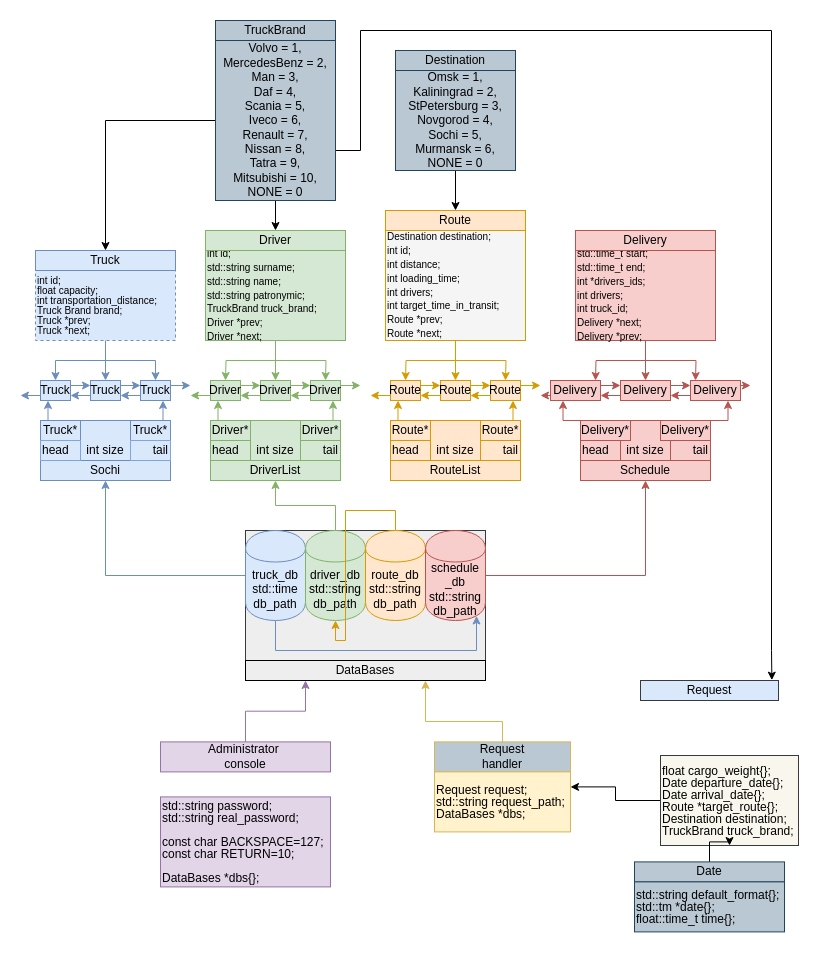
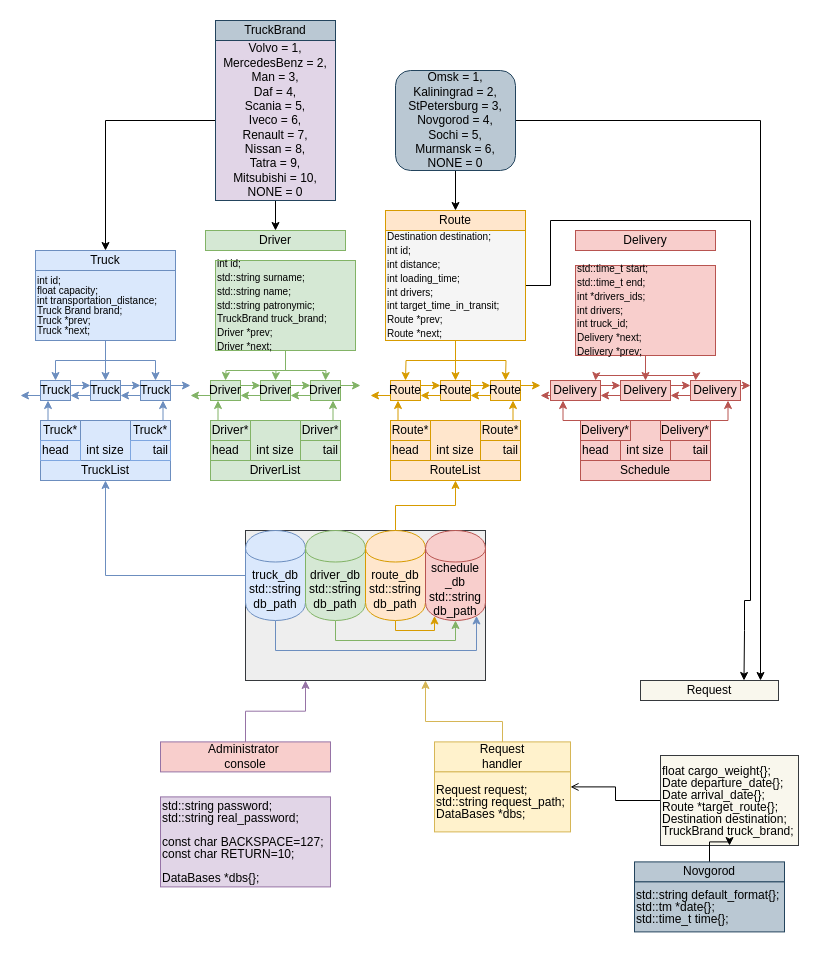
- <mxCell id="111" value="Destination" style="rounded=0;whiteSpace=wrap;html=1;fillColor=#bac8d3;strokeColor=#23445d;" parent="1" vertex="1"><mxGeometry x="395" y="50" width="120" height="20" as="geometry" /></mxCell>
- <mxCell id="109" style="edgeStyle=orthogonalEdgeStyle;rounded=0;sketch=0;orthogonalLoop=1;jettySize=auto;html=1;entryX=0.952;entryY=-0.016;entryDx=0;entryDy=0;shadow=0;entryPerimeter=0;" parent="1" source="110" target="119" edge="1"><mxGeometry relative="1" as="geometry"><Array as="points"><mxPoint x="360" y="150" /><mxPoint x="360" y="30" /><mxPoint x="771" y="30" /><mxPoint x="771" y="650" /></Array></mxGeometry></mxCell>
- <mxCell id="110" value="&lt;div&gt;Volvo = 1,&lt;/div&gt;&lt;div&gt;MercedesBenz = 2,&lt;/div&gt;&lt;div&gt;Man = 3,&lt;/div&gt;&lt;div&gt;Daf = 4,&lt;/div&gt;&lt;div&gt;Scania = 5,&lt;/div&gt;&lt;div&gt;Iveco = 6,&lt;/div&gt;&lt;div&gt;Renault = 7,&lt;/div&gt;&lt;div&gt;Nissan = 8,&lt;/div&gt;&lt;div&gt;Tatra = 9,&lt;/div&gt;&lt;div&gt;Mitsubishi = 10,&lt;/div&gt;&lt;div&gt;NONE = 0&lt;/div&gt;" style="rounded=0;whiteSpace=wrap;html=1;fillColor=#bac8d3;strokeColor=#23445d;" parent="1" vertex="1"><mxGeometry x="215" y="40" width="120" height="160" as="geometry" /></mxCell>
+ <mxCell id="110" value="&lt;div&gt;Volvo = 1,&lt;/div&gt;&lt;div&gt;MercedesBenz = 2,&lt;/div&gt;&lt;div&gt;Man = 3,&lt;/div&gt;&lt;div&gt;Daf = 4,&lt;/div&gt;&lt;div&gt;Scania = 5,&lt;/div&gt;&lt;div&gt;Iveco = 6,&lt;/div&gt;&lt;div&gt;Renault = 7,&lt;/div&gt;&lt;div&gt;Nissan = 8,&lt;/div&gt;&lt;div&gt;Tatra = 9,&lt;/div&gt;&lt;div&gt;Mitsubishi = 10,&lt;/div&gt;&lt;div&gt;NONE = 0&lt;/div&gt;" style="rounded=0;whiteSpace=wrap;html=1;fillColor=#e1d5e7;strokeColor=#23445d;" parent="1" vertex="1"><mxGeometry x="215" y="40" width="120" height="160" as="geometry" /></mxCell>
- <mxCell id="114" value="&lt;div&gt;Omsk = 1,&lt;/div&gt;&lt;div&gt;Kaliningrad = 2,&lt;/div&gt;&lt;div&gt;StPetersburg = 3,&lt;/div&gt;&lt;div&gt;Novgorod = 4,&lt;/div&gt;&lt;div&gt;Sochi = 5,&lt;/div&gt;&lt;div&gt;Murmansk = 6,&lt;/div&gt;&lt;div&gt;NONE = 0&lt;/div&gt;" style="rounded=0;whiteSpace=wrap;html=1;fillColor=#bac8d3;strokeColor=#23445d;" parent="1" vertex="1"><mxGeometry x="395" y="70" width="120" height="100" as="geometry" /></mxCell>
+ <mxCell id="114" value="&lt;div&gt;Omsk = 1,&lt;/div&gt;&lt;div&gt;Kaliningrad = 2,&lt;/div&gt;&lt;div&gt;StPetersburg = 3,&lt;/div&gt;&lt;div&gt;Novgorod = 4,&lt;/div&gt;&lt;div&gt;Sochi = 5,&lt;/div&gt;&lt;div&gt;Murmansk = 6,&lt;/div&gt;&lt;div&gt;NONE = 0&lt;/div&gt;" style="whiteSpace=wrap;html=1;fillColor=#bac8d3;strokeColor=#23445d;rounded=1;" parent="1" vertex="1"><mxGeometry x="395" y="70" width="120" height="100" as="geometry" /></mxCell>
+ <mxCell id="113" style="edgeStyle=orthogonalEdgeStyle;rounded=0;sketch=0;orthogonalLoop=1;jettySize=auto;html=1;shadow=0;" parent="1" source="114" target="119" edge="1"><mxGeometry relative="1" as="geometry"><Array as="points"><mxPoint x="760" y="120" /></Array></mxGeometry></mxCell>
- <mxCell id="92" value="&lt;div style=&quot;line-height: 30%&quot;&gt;&lt;p style=&quot;line-height: 108%&quot;&gt;&lt;span style=&quot;font-size: 10px&quot;&gt;int id;&lt;br&gt;&lt;/span&gt;&lt;span style=&quot;font-size: 10px&quot;&gt;std::string surname;&lt;br&gt;&lt;/span&gt;&lt;span style=&quot;font-size: 10px&quot;&gt;std::string name;&lt;br&gt;&lt;/span&gt;&lt;span style=&quot;font-size: 10px&quot;&gt;std::string patronymic;&lt;br&gt;&lt;/span&gt;&lt;span style=&quot;font-size: 10px&quot;&gt;TruckBrand truck_brand;&lt;br&gt;&lt;/span&gt;&lt;span style=&quot;font-size: 10px&quot;&gt;Driver *prev;&lt;br&gt;&lt;/span&gt;&lt;span style=&quot;font-size: 10px&quot;&gt;Driver *next;&lt;/span&gt;&lt;/p&gt;&lt;/div&gt;" style="rounded=0;whiteSpace=wrap;html=1;fillColor=#d5e8d4;strokeColor=#82b366;align=left;" parent="1" vertex="1"><mxGeometry x="205" y="250" width="140" height="90" as="geometry" /></mxCell>
+ <mxCell id="92" value="&lt;div style=&quot;line-height: 30%&quot;&gt;&lt;p style=&quot;line-height: 108%&quot;&gt;&lt;span style=&quot;font-size: 10px&quot;&gt;int id;&lt;br&gt;&lt;/span&gt;&lt;span style=&quot;font-size: 10px&quot;&gt;std::string surname;&lt;br&gt;&lt;/span&gt;&lt;span style=&quot;font-size: 10px&quot;&gt;std::string name;&lt;br&gt;&lt;/span&gt;&lt;span style=&quot;font-size: 10px&quot;&gt;std::string patronymic;&lt;br&gt;&lt;/span&gt;&lt;span style=&quot;font-size: 10px&quot;&gt;TruckBrand truck_brand;&lt;br&gt;&lt;/span&gt;&lt;span style=&quot;font-size: 10px&quot;&gt;Driver *prev;&lt;br&gt;&lt;/span&gt;&lt;span style=&quot;font-size: 10px&quot;&gt;Driver *next;&lt;/span&gt;&lt;/p&gt;&lt;/div&gt;" style="rounded=0;whiteSpace=wrap;html=1;fillColor=#d5e8d4;strokeColor=#82b366;align=left;" parent="1" vertex="1"><mxGeometry x="215" y="260" width="140" height="90" as="geometry" /></mxCell>
- <mxCell id="101" value="&lt;div style=&quot;line-height: 30%&quot;&gt;&lt;p style=&quot;line-height: 108%&quot;&gt;&lt;span style=&quot;font-size: 10px&quot;&gt;std::time_t start;&lt;br&gt;&lt;/span&gt;&lt;span style=&quot;font-size: 10px&quot;&gt;std::time_t end;&lt;br&gt;&lt;/span&gt;&lt;span style=&quot;font-size: 10px&quot;&gt;int *drivers_ids;&lt;br&gt;&lt;/span&gt;&lt;span style=&quot;font-size: 10px&quot;&gt;int drivers;&lt;br&gt;&lt;/span&gt;&lt;span style=&quot;font-size: 10px&quot;&gt;int truck_id;&lt;br&gt;&lt;/span&gt;&lt;span style=&quot;font-size: 10px&quot;&gt;Delivery *next;&lt;br&gt;&lt;/span&gt;&lt;span style=&quot;font-size: 10px&quot;&gt;Delivery *prev;&lt;/span&gt;&lt;/p&gt;&lt;/div&gt;" style="rounded=0;whiteSpace=wrap;html=1;fillColor=#f8cecc;strokeColor=#b85450;align=left;" parent="1" vertex="1"><mxGeometry x="575" y="250" width="140" height="90" as="geometry" /></mxCell>
+ <mxCell id="101" value="&lt;div style=&quot;line-height: 30%&quot;&gt;&lt;p style=&quot;line-height: 108%&quot;&gt;&lt;span style=&quot;font-size: 10px&quot;&gt;std::time_t start;&lt;br&gt;&lt;/span&gt;&lt;span style=&quot;font-size: 10px&quot;&gt;std::time_t end;&lt;br&gt;&lt;/span&gt;&lt;span style=&quot;font-size: 10px&quot;&gt;int *drivers_ids;&lt;br&gt;&lt;/span&gt;&lt;span style=&quot;font-size: 10px&quot;&gt;int drivers;&lt;br&gt;&lt;/span&gt;&lt;span style=&quot;font-size: 10px&quot;&gt;int truck_id;&lt;br&gt;&lt;/span&gt;&lt;span style=&quot;font-size: 10px&quot;&gt;Delivery *next;&lt;br&gt;&lt;/span&gt;&lt;span style=&quot;font-size: 10px&quot;&gt;Delivery *prev;&lt;/span&gt;&lt;/p&gt;&lt;/div&gt;" style="rounded=0;whiteSpace=wrap;html=1;fillColor=#f8cecc;strokeColor=#b85450;align=left;" parent="1" vertex="1"><mxGeometry x="575" y="265" width="140" height="90" as="geometry" /></mxCell>
+ <mxCell id="96" style="edgeStyle=orthogonalEdgeStyle;rounded=0;sketch=0;orthogonalLoop=1;jettySize=auto;html=1;shadow=0;entryX=0.75;entryY=0;entryDx=0;entryDy=0;" parent="1" source="97" target="119" edge="1"><mxGeometry relative="1" as="geometry"><mxPoint x="550" y="220" as="targetPoint" /><Array as="points"><mxPoint x="550" y="285" /><mxPoint x="550" y="220" /><mxPoint x="750" y="220" /><mxPoint x="750" y="600" /><mxPoint x="744" y="600" /><mxPoint x="744" y="630" /></Array></mxGeometry></mxCell>
- <mxCell id="37" value="&lt;div style=&quot;line-height: 30% ; font-size: 10px&quot;&gt;&lt;p style=&quot;line-height: 100%&quot;&gt;&lt;span&gt;int id;&lt;br&gt;&lt;/span&gt;&lt;span&gt;float capacity;&amp;nbsp;&lt;br&gt;&lt;/span&gt;&lt;span&gt;int transportation_distance;&amp;nbsp;&lt;br&gt;&lt;/span&gt;&lt;span&gt;Truck Brand brand;&amp;nbsp;&lt;br&gt;&lt;/span&gt;&lt;span&gt;Truck *prev;&amp;nbsp;&lt;br&gt;&lt;/span&gt;&lt;span&gt;Truck *next;&lt;/span&gt;&lt;/p&gt;&lt;/div&gt;" style="rounded=0;whiteSpace=wrap;html=1;fillColor=#dae8fc;strokeColor=#6c8ebf;align=left;dashed=1;" parent="1" vertex="1"><mxGeometry x="35" y="270" width="140" height="70" as="geometry" /></mxCell>
+ <mxCell id="37" value="&lt;div style=&quot;line-height: 30% ; font-size: 10px&quot;&gt;&lt;p style=&quot;line-height: 100%&quot;&gt;&lt;span&gt;int id;&lt;br&gt;&lt;/span&gt;&lt;span&gt;float capacity;&amp;nbsp;&lt;br&gt;&lt;/span&gt;&lt;span&gt;int transportation_distance;&amp;nbsp;&lt;br&gt;&lt;/span&gt;&lt;span&gt;Truck Brand brand;&amp;nbsp;&lt;br&gt;&lt;/span&gt;&lt;span&gt;Truck *prev;&amp;nbsp;&lt;br&gt;&lt;/span&gt;&lt;span&gt;Truck *next;&lt;/span&gt;&lt;/p&gt;&lt;/div&gt;" style="rounded=0;whiteSpace=wrap;html=1;fillColor=#dae8fc;strokeColor=#6c8ebf;align=left;" parent="1" vertex="1"><mxGeometry x="35" y="270" width="140" height="70" as="geometry" /></mxCell>
- <mxCell id="25" value="Sochi" style="text;html=1;strokeColor=#6c8ebf;fillColor=#dae8fc;align=center;verticalAlign=middle;whiteSpace=wrap;rounded=0;" parent="1" vertex="1"><mxGeometry x="40" y="460" width="130" height="20" as="geometry" /></mxCell>
+ <mxCell id="25" value="TruckList" style="text;html=1;strokeColor=#6c8ebf;fillColor=#dae8fc;align=center;verticalAlign=middle;whiteSpace=wrap;rounded=0;" parent="1" vertex="1"><mxGeometry x="40" y="460" width="130" height="20" as="geometry" /></mxCell>
- <mxCell id="6" style="edgeStyle=orthogonalEdgeStyle;rounded=0;orthogonalLoop=1;jettySize=auto;html=1;entryX=0.5;entryY=1;entryDx=0;entryDy=0;fillColor=#d5e8d4;strokeColor=#82b366;" parent="1" source="8" target="46" edge="1"><mxGeometry relative="1" as="geometry" /></mxCell>
- <mxCell id="9" style="edgeStyle=orthogonalEdgeStyle;rounded=0;orthogonalLoop=1;jettySize=auto;html=1;fillColor=#ffe6cc;strokeColor=#d79b00;" parent="1" source="11" target="8" edge="1"><mxGeometry relative="1" as="geometry" /></mxCell>
+ <mxCell id="9" style="edgeStyle=orthogonalEdgeStyle;rounded=0;orthogonalLoop=1;jettySize=auto;html=1;entryX=0.5;entryY=1;entryDx=0;entryDy=0;fillColor=#ffe6cc;strokeColor=#d79b00;" parent="1" source="11" target="63" edge="1"><mxGeometry relative="1" as="geometry" /></mxCell>
- <mxCell id="12" style="edgeStyle=orthogonalEdgeStyle;rounded=0;orthogonalLoop=1;jettySize=auto;html=1;entryX=0.5;entryY=1;entryDx=0;entryDy=0;fillColor=#f8cecc;strokeColor=#b85450;" parent="1" source="13" target="80" edge="1"><mxGeometry relative="1" as="geometry" /></mxCell>
- <mxCell id="5" value="truck_db&lt;br&gt;std::time db_path" style="shape=cylinder;whiteSpace=wrap;html=1;boundedLbl=1;backgroundOutline=1;fillColor=#dae8fc;strokeColor=#6c8ebf;" parent="1" vertex="1"><mxGeometry x="245" y="530" width="60" height="90" as="geometry" /></mxCell>
+ <mxCell id="5" value="truck_db&lt;br&gt;std::string db_path" style="shape=cylinder;whiteSpace=wrap;html=1;boundedLbl=1;backgroundOutline=1;fillColor=#dae8fc;strokeColor=#6c8ebf;" parent="1" vertex="1"><mxGeometry x="245" y="530" width="60" height="90" as="geometry" /></mxCell>
+ <mxCell id="10" style="edgeStyle=orthogonalEdgeStyle;rounded=0;orthogonalLoop=1;jettySize=auto;html=1;entryX=0.15;entryY=0.95;entryDx=0;entryDy=0;entryPerimeter=0;fillColor=#ffe6cc;strokeColor=#d79b00;" parent="1" source="11" target="13" edge="1"><mxGeometry relative="1" as="geometry"><Array as="points"><mxPoint x="395" y="630" /><mxPoint x="434" y="630" /></Array></mxGeometry></mxCell>
+ <mxCell id="7" style="edgeStyle=orthogonalEdgeStyle;rounded=0;orthogonalLoop=1;jettySize=auto;html=1;entryX=0.5;entryY=1;entryDx=0;entryDy=0;fillColor=#d5e8d4;strokeColor=#82b366;" parent="1" source="8" target="13" edge="1"><mxGeometry relative="1" as="geometry"><Array as="points"><mxPoint x="335" y="640" /><mxPoint x="455" y="640" /></Array></mxGeometry></mxCell>
- <mxCell id="14" value="DataBases" style="text;html=1;strokeColor=#000000;fillColor=#EEEEEE;align=center;verticalAlign=middle;whiteSpace=wrap;rounded=0;arcSize=0;" parent="1" vertex="1"><mxGeometry x="245" y="660" width="240" height="20" as="geometry" /></mxCell>
- <mxCell id="119" value="Request" style="rounded=0;whiteSpace=wrap;html=1;fillColor=#dae8fc;strokeColor=#36393d;" parent="1" vertex="1"><mxGeometry x="640" y="680" width="138" height="20" as="geometry" /></mxCell>
+ <mxCell id="119" value="Request" style="rounded=0;whiteSpace=wrap;html=1;fillColor=#f9f7ed;strokeColor=#36393d;" parent="1" vertex="1"><mxGeometry x="640" y="680" width="138" height="20" as="geometry" /></mxCell>
- <mxCell id="16" value="Administrator&amp;nbsp;&lt;br&gt;console" style="rounded=0;whiteSpace=wrap;html=1;fillColor=#e1d5e7;strokeColor=#9673a6;" parent="1" vertex="1"><mxGeometry x="160" y="741.4" width="170" height="30" as="geometry" /></mxCell>
+ <mxCell id="16" value="Administrator&amp;nbsp;&lt;br&gt;console" style="rounded=0;whiteSpace=wrap;html=1;fillColor=#f8cecc;strokeColor=#9673a6;" parent="1" vertex="1"><mxGeometry x="160" y="741.4" width="170" height="30" as="geometry" /></mxCell>
- <mxCell id="116" value="Request&lt;br&gt;handler" style="rounded=0;whiteSpace=wrap;html=1;fillColor=#bac8d3;strokeColor=#d6b656;" parent="1" vertex="1"><mxGeometry x="434" y="741.4" width="136" height="30" as="geometry" /></mxCell>
+ <mxCell id="116" value="Request&lt;br&gt;handler" style="rounded=0;whiteSpace=wrap;html=1;fillColor=#fff2cc;strokeColor=#d6b656;" parent="1" vertex="1"><mxGeometry x="434" y="741.4" width="136" height="30" as="geometry" /></mxCell>
- <mxCell id="120" style="edgeStyle=orthogonalEdgeStyle;rounded=0;sketch=0;orthogonalLoop=1;jettySize=auto;html=1;entryX=1;entryY=0.25;entryDx=0;entryDy=0;shadow=0;" parent="1" source="121" target="118" edge="1"><mxGeometry relative="1" as="geometry" /></mxCell>
+ <mxCell id="120" style="edgeStyle=orthogonalEdgeStyle;rounded=0;sketch=0;orthogonalLoop=1;jettySize=auto;html=1;entryX=1;entryY=0.25;entryDx=0;entryDy=0;shadow=0;endArrow=open;" parent="1" source="121" target="118" edge="1"><mxGeometry relative="1" as="geometry" /></mxCell>
- <mxCell id="123" value="Date" style="rounded=0;whiteSpace=wrap;html=1;fillColor=#bac8d3;strokeColor=#23445d;" parent="1" vertex="1"><mxGeometry x="634" y="861.4" width="150" height="20" as="geometry" /></mxCell>
+ <mxCell id="123" value="Novgorod" style="rounded=0;whiteSpace=wrap;html=1;fillColor=#bac8d3;strokeColor=#23445d;" parent="1" vertex="1"><mxGeometry x="634" y="861.4" width="150" height="20" as="geometry" /></mxCell>
- <mxCell id="124" value="&lt;pre style=&quot;line-height: 100%&quot;&gt;&lt;pre&gt;&lt;pre&gt;&lt;font face=&quot;Helvetica&quot;&gt;std::string default_format{};&lt;br&gt;std::tm *date{};&lt;br&gt;float::time_t time{};&lt;/font&gt;&lt;/pre&gt;&lt;/pre&gt;&lt;/pre&gt;" style="text;html=1;strokeColor=#23445d;fillColor=#bac8d3;align=left;verticalAlign=middle;whiteSpace=wrap;rounded=0;" parent="1" vertex="1"><mxGeometry x="634" y="881.4" width="150" height="50" as="geometry" /></mxCell>
+ <mxCell id="124" value="&lt;pre style=&quot;line-height: 100%&quot;&gt;&lt;pre&gt;&lt;pre&gt;&lt;font face=&quot;Helvetica&quot;&gt;std::string default_format{};&lt;br&gt;std::tm *date{};&lt;br&gt;std::time_t time{};&lt;/font&gt;&lt;/pre&gt;&lt;/pre&gt;&lt;/pre&gt;" style="text;html=1;strokeColor=#23445d;fillColor=#bac8d3;align=left;verticalAlign=middle;whiteSpace=wrap;rounded=0;" parent="1" vertex="1"><mxGeometry x="634" y="881.4" width="150" height="50" as="geometry" /></mxCell>
